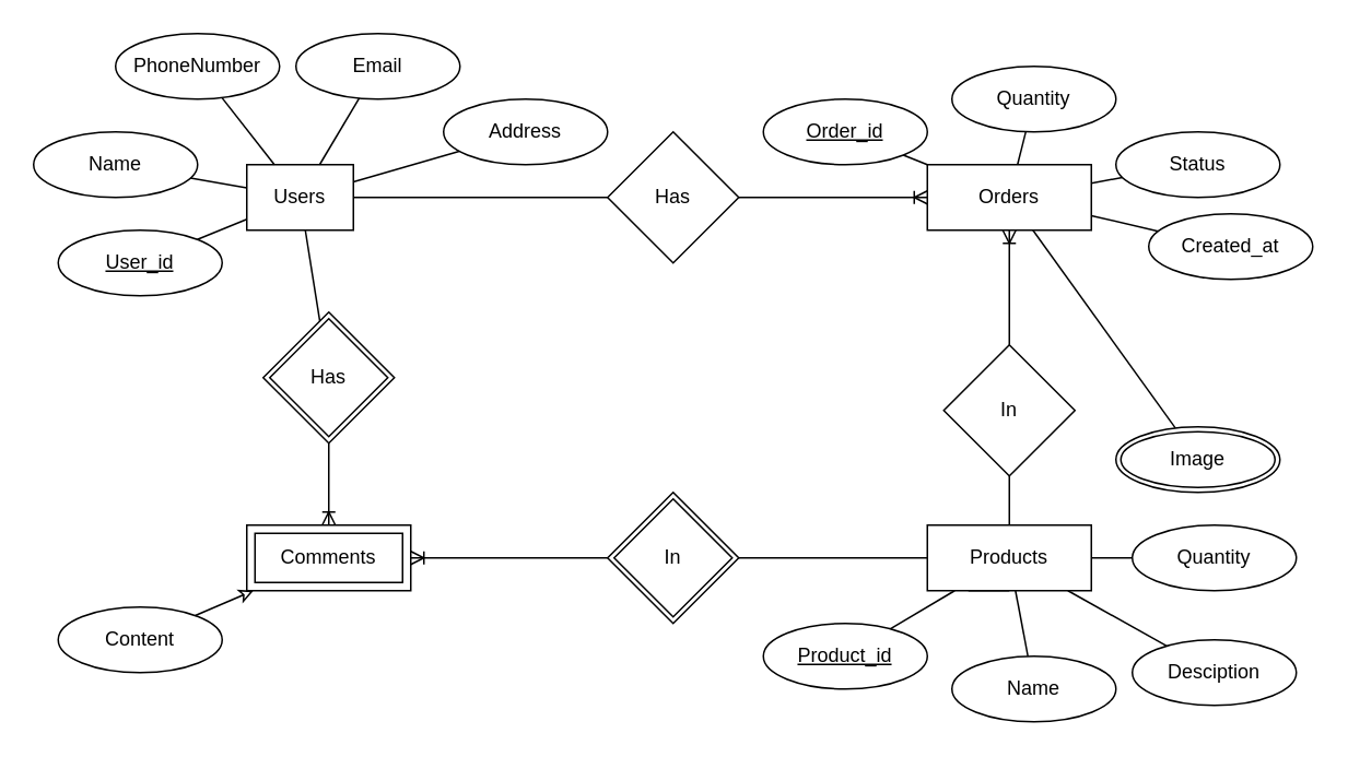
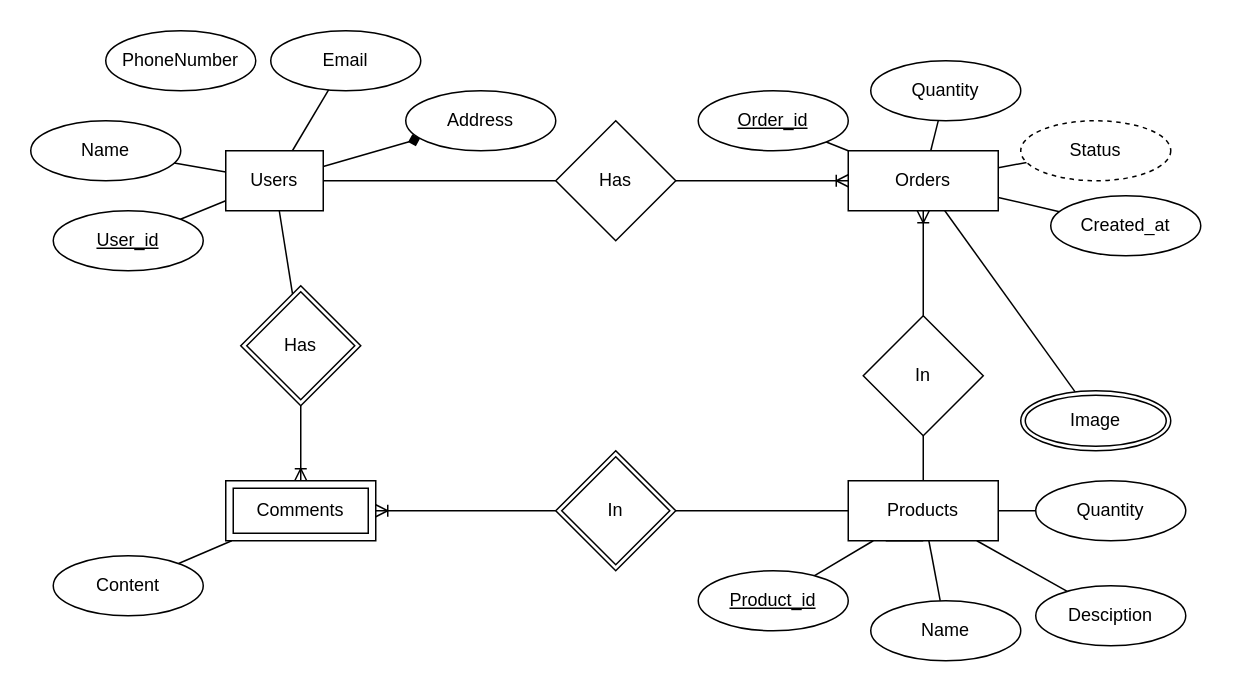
- <mxCell id="28" value="" style="endArrow=none;html=1;" edge="1" parent="1" source="3" target="9"><mxGeometry width="50" height="50" relative="1" as="geometry"><mxPoint x="250" y="120" as="sourcePoint" /><mxPoint x="300" y="70" as="targetPoint" /></mxGeometry></mxCell>
- <mxCell id="32" value="" style="endArrow=none;html=1;curved=1;" edge="1" parent="1" source="3" target="11"><mxGeometry width="50" height="50" relative="1" as="geometry"><mxPoint x="250" y="120" as="sourcePoint" /><mxPoint x="300" y="70" as="targetPoint" /></mxGeometry></mxCell>
+ <mxCell id="32" value="" style="endArrow=diamond;html=1;curved=1;" edge="1" parent="1" source="3" target="11"><mxGeometry width="50" height="50" relative="1" as="geometry"><mxPoint x="250" y="120" as="sourcePoint" /><mxPoint x="300" y="70" as="targetPoint" /></mxGeometry></mxCell>
- <mxCell id="25" value="Status" style="ellipse;whiteSpace=wrap;html=1;align=center;" vertex="1" parent="1"><mxGeometry x="680" y="80" width="100" height="40" as="geometry" /></mxCell>
+ <mxCell id="25" value="Status" style="ellipse;whiteSpace=wrap;html=1;align=center;dashed=1;" vertex="1" parent="1"><mxGeometry x="680" y="80" width="100" height="40" as="geometry" /></mxCell>
- <mxCell id="26" style="edgeStyle=none;rounded=1;orthogonalLoop=1;jettySize=auto;html=1;endArrow=classic;endFill=0;strokeColor=default;" edge="1" parent="1" source="27" target="44"><mxGeometry relative="1" as="geometry"><mxPoint x="60" y="420" as="targetPoint" /></mxGeometry></mxCell>
+ <mxCell id="26" style="edgeStyle=none;rounded=1;orthogonalLoop=1;jettySize=auto;html=1;endArrow=none;endFill=0;strokeColor=default;" edge="1" parent="1" source="27" target="44"><mxGeometry relative="1" as="geometry"><mxPoint x="60" y="420" as="targetPoint" /></mxGeometry></mxCell>
